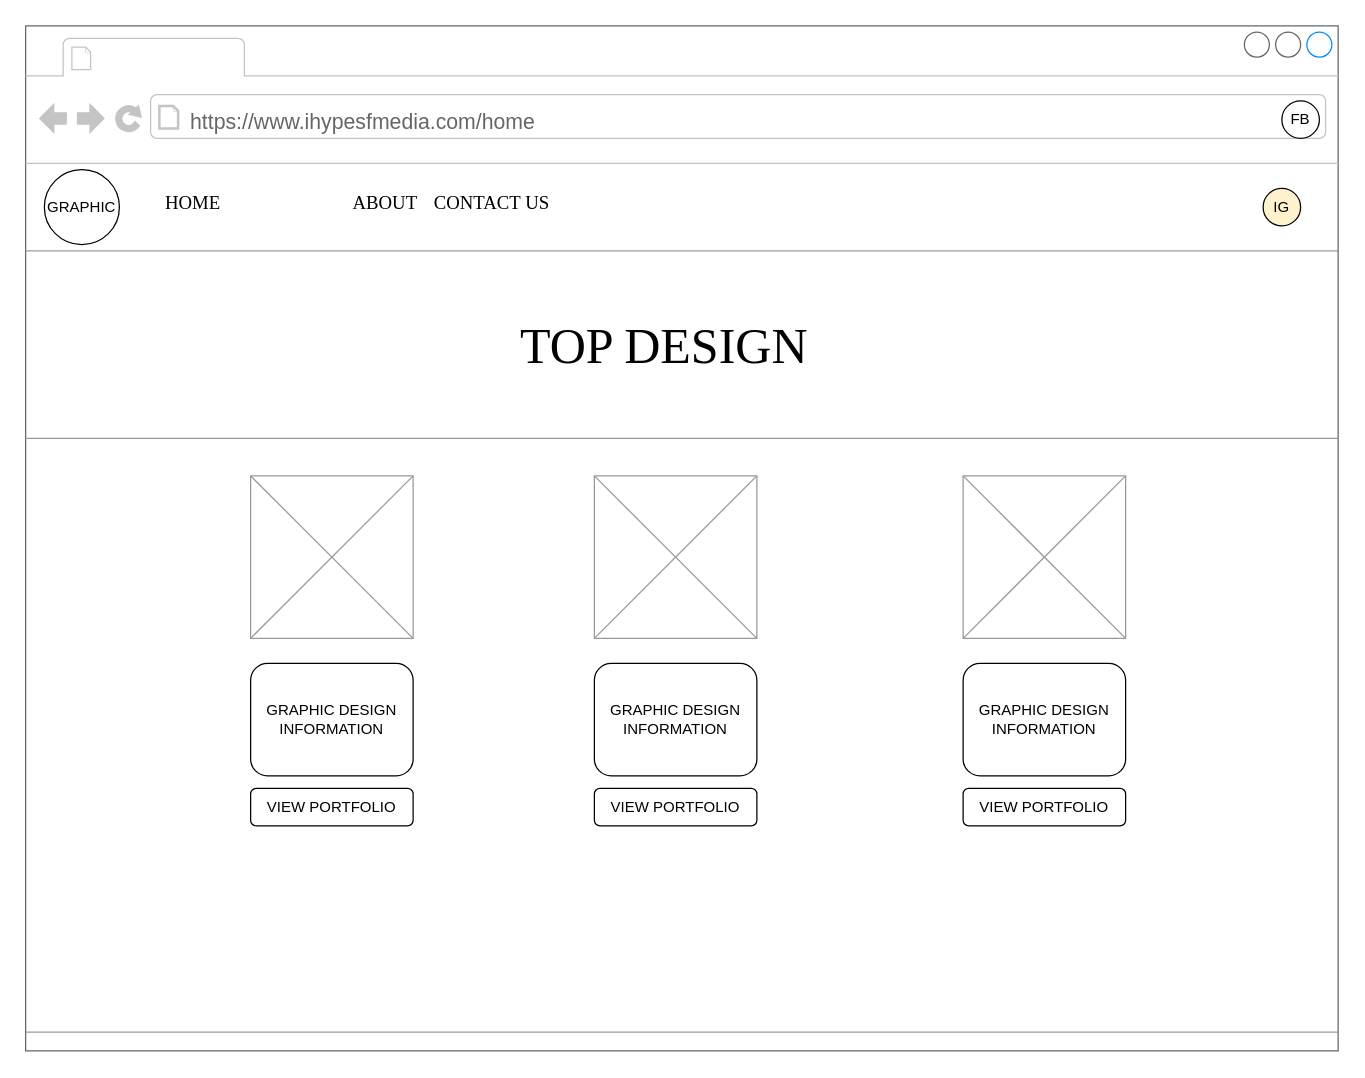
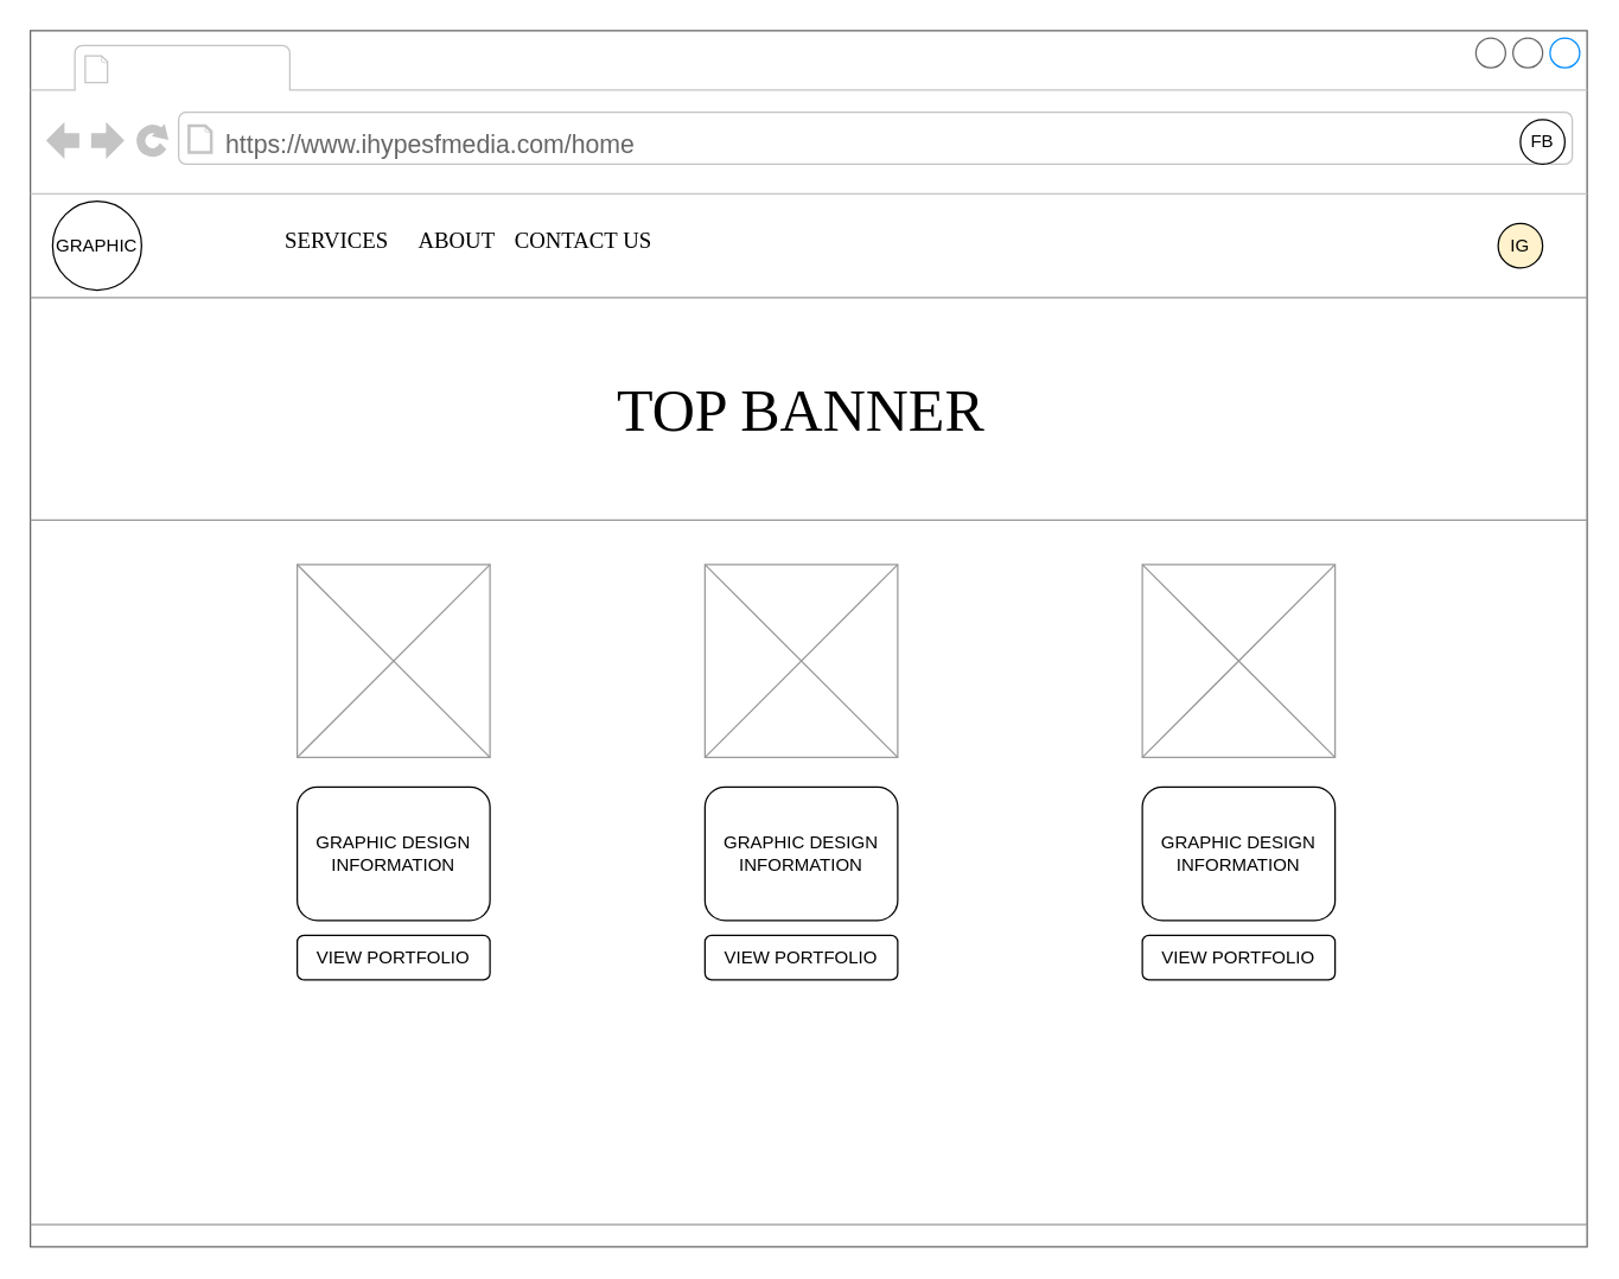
- <mxCell id="7" value="HOME" style="text;html=1;points=[];align=left;verticalAlign=top;spacingTop=-4;fontSize=15;fontFamily=Verdana" parent="2" vertex="1"><mxGeometry x="110" y="130" width="60" height="30" as="geometry" /></mxCell>
+ <mxCell id="8" value="SERVICES" style="text;html=1;points=[];align=left;verticalAlign=top;spacingTop=-4;fontSize=15;fontFamily=Verdana" parent="2" vertex="1"><mxGeometry x="170" y="130" width="80" height="30" as="geometry" /></mxCell>
- <mxCell id="14" value="&lt;font style=&quot;font-size: 40px;&quot;&gt;TOP DESIGN&lt;/font&gt;" style="text;html=1;points=[];align=left;verticalAlign=top;spacingTop=-4;fontSize=15;fontFamily=Verdana" parent="2" vertex="1"><mxGeometry x="394" y="230" width="262" height="50" as="geometry" /></mxCell>
+ <mxCell id="14" value="&lt;font style=&quot;font-size: 40px;&quot;&gt;TOP BANNER&lt;/font&gt;" style="text;html=1;points=[];align=left;verticalAlign=top;spacingTop=-4;fontSize=15;fontFamily=Verdana" parent="2" vertex="1"><mxGeometry x="394" y="230" width="262" height="50" as="geometry" /></mxCell>
